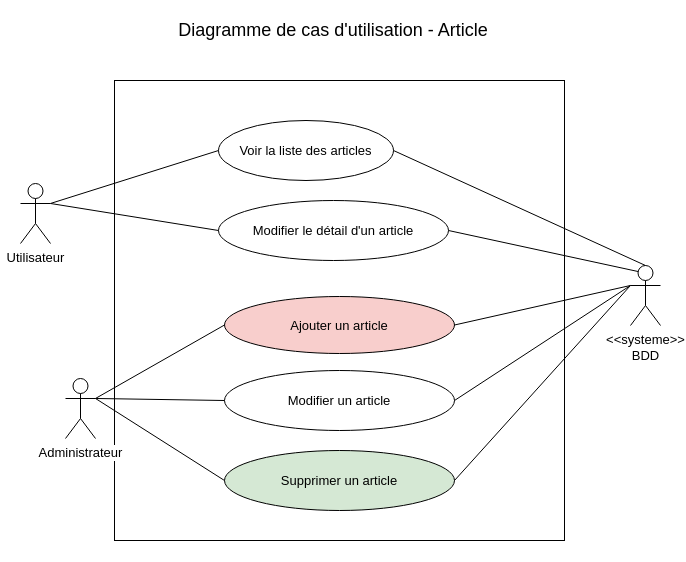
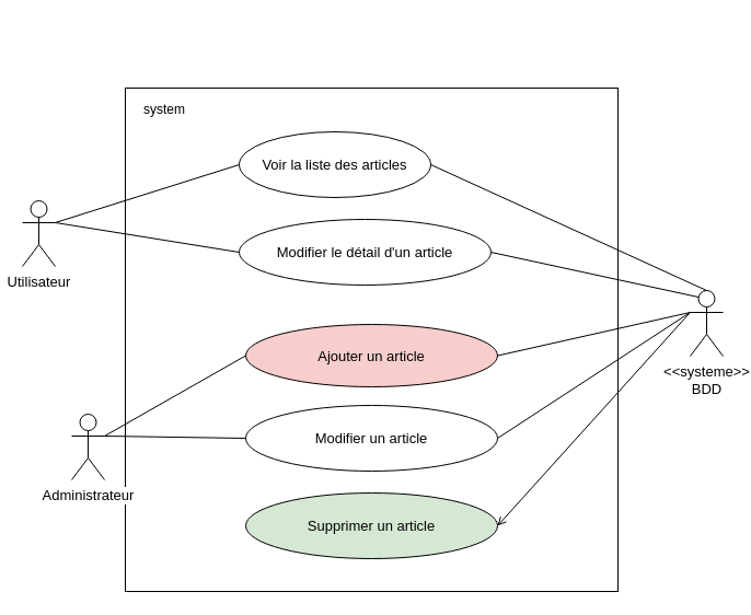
- <mxCell id="4" value="Diagramme de cas d'utilisation - Article" style="text;html=1;strokeColor=none;fillColor=none;align=center;verticalAlign=middle;whiteSpace=wrap;rounded=0;fontSize=18;" parent="1" vertex="1"><mxGeometry x="163" y="20" width="340" height="20" as="geometry" /></mxCell>
+ <mxCell id="3" value="system" style="text;html=1;strokeColor=none;fillColor=none;align=center;verticalAlign=middle;whiteSpace=wrap;rounded=0;" parent="1" vertex="1"><mxGeometry x="130" y="90" width="40" height="20" as="geometry" /></mxCell>
- <mxCell id="15" value="" style="endArrow=none;html=1;fontSize=15;exitX=1;exitY=0.333;exitDx=0;exitDy=0;exitPerimeter=0;entryX=0;entryY=0.5;entryDx=0;entryDy=0;" parent="1" source="6" target="11" edge="1"><mxGeometry width="50" height="50" relative="1" as="geometry"><mxPoint x="60" y="463" as="sourcePoint" /><mxPoint x="228" y="490" as="targetPoint" /></mxGeometry></mxCell>
- <mxCell id="18" value="" style="endArrow=none;html=1;fontSize=15;exitX=0;exitY=0.333;exitDx=0;exitDy=0;exitPerimeter=0;entryX=1;entryY=0.5;entryDx=0;entryDy=0;" parent="1" source="7" target="11" edge="1"><mxGeometry width="50" height="50" relative="1" as="geometry"><mxPoint x="630" y="353" as="sourcePoint" /><mxPoint x="458" y="490" as="targetPoint" /></mxGeometry></mxCell>
+ <mxCell id="18" value="" style="endArrow=open;html=1;fontSize=15;exitX=0;exitY=0.333;exitDx=0;exitDy=0;exitPerimeter=0;entryX=1;entryY=0.5;entryDx=0;entryDy=0;" parent="1" source="7" target="11" edge="1"><mxGeometry width="50" height="50" relative="1" as="geometry"><mxPoint x="630" y="353" as="sourcePoint" /><mxPoint x="458" y="490" as="targetPoint" /></mxGeometry></mxCell>
